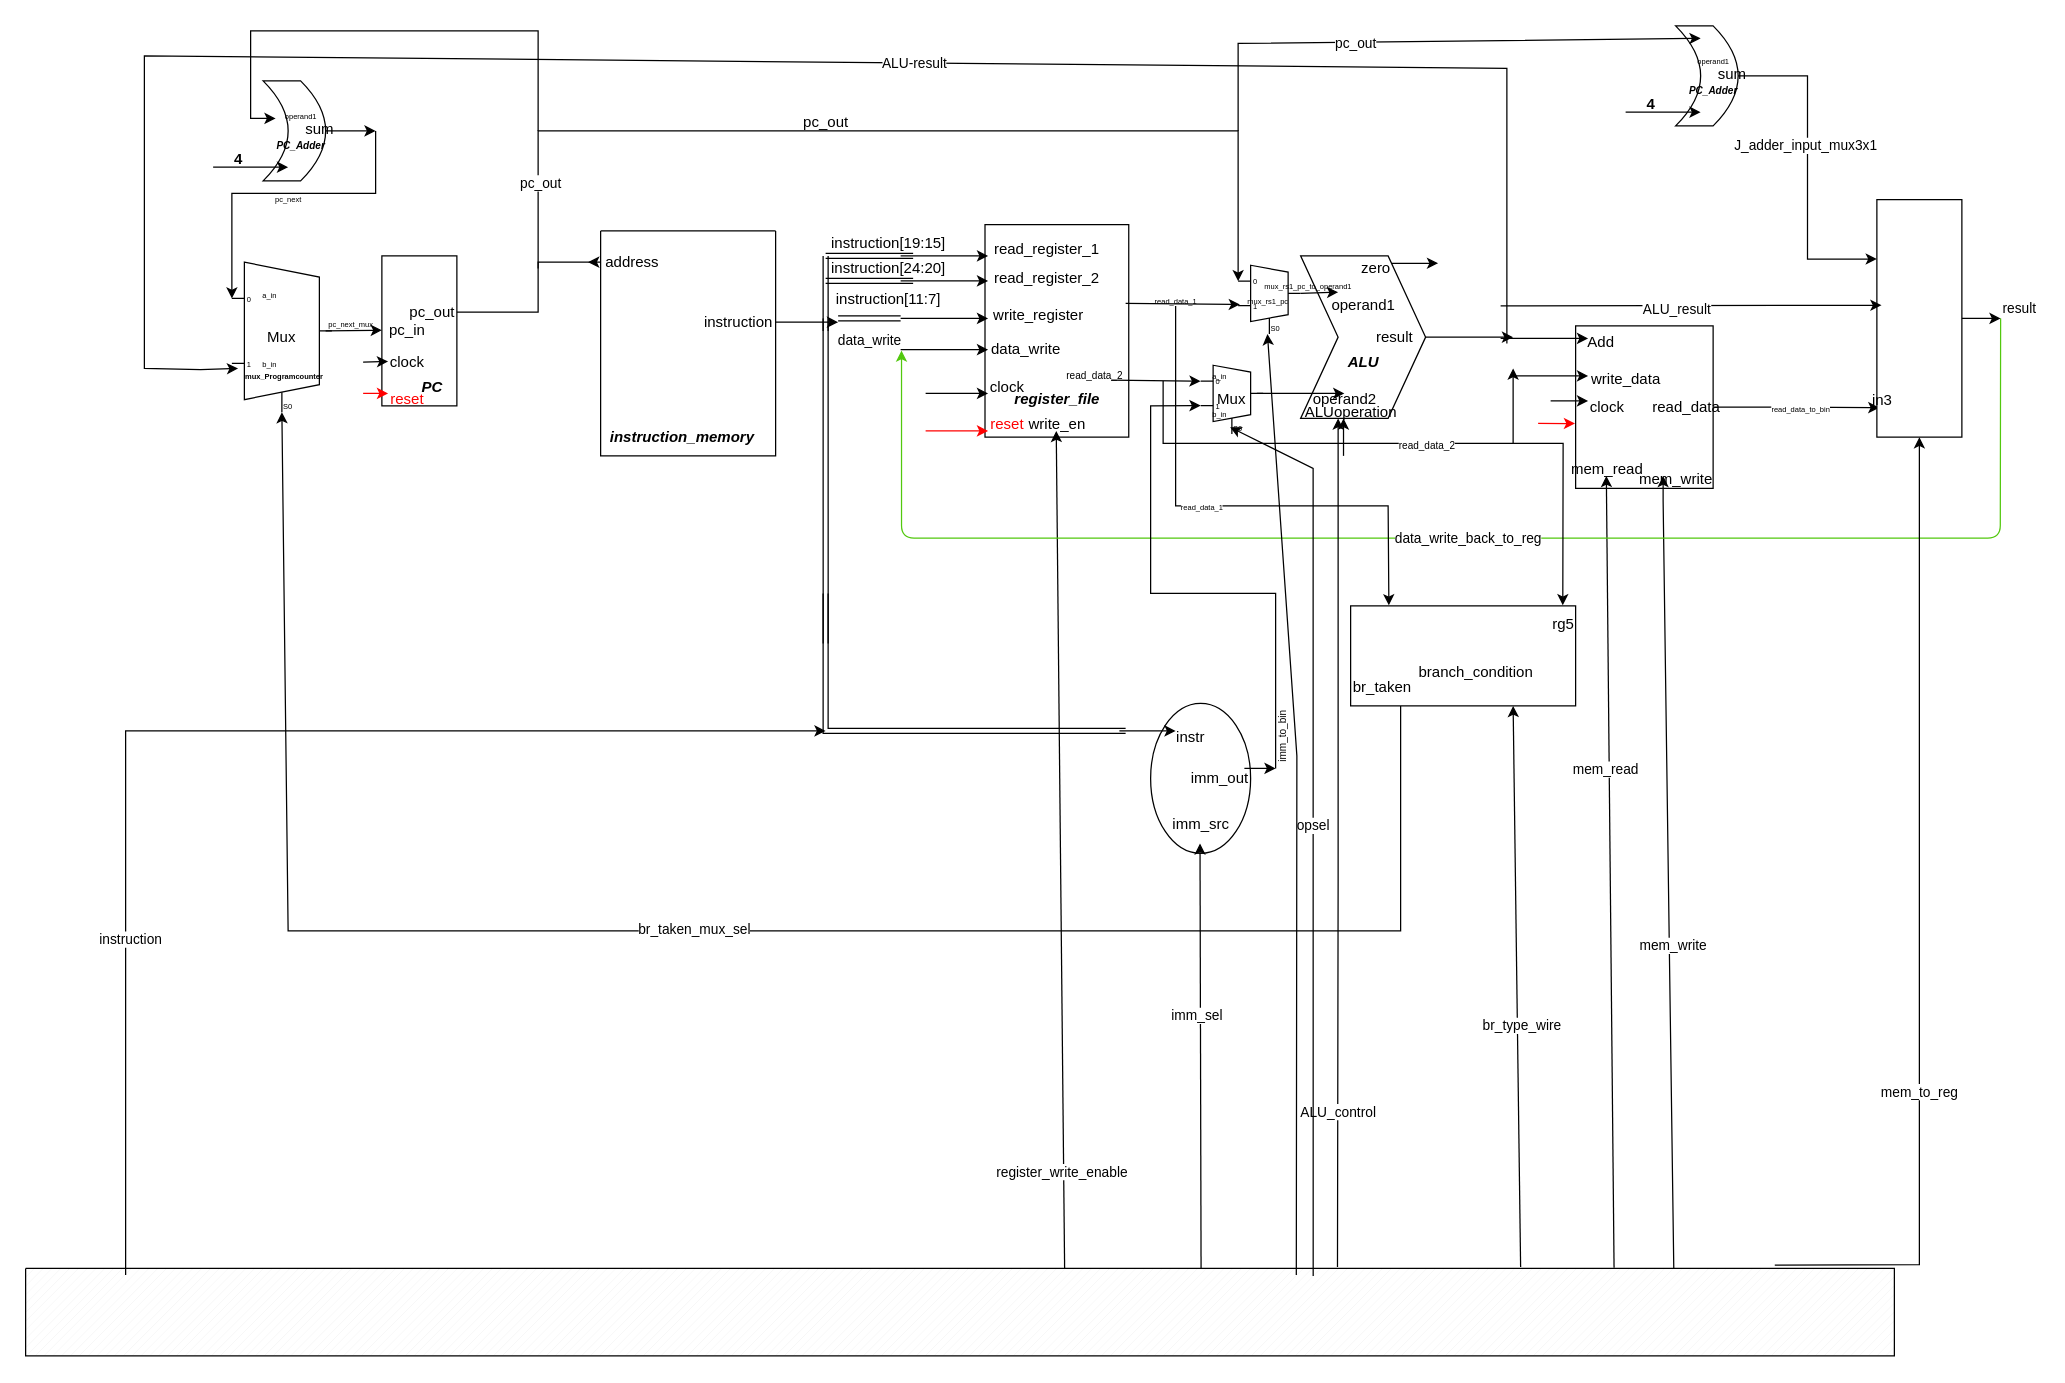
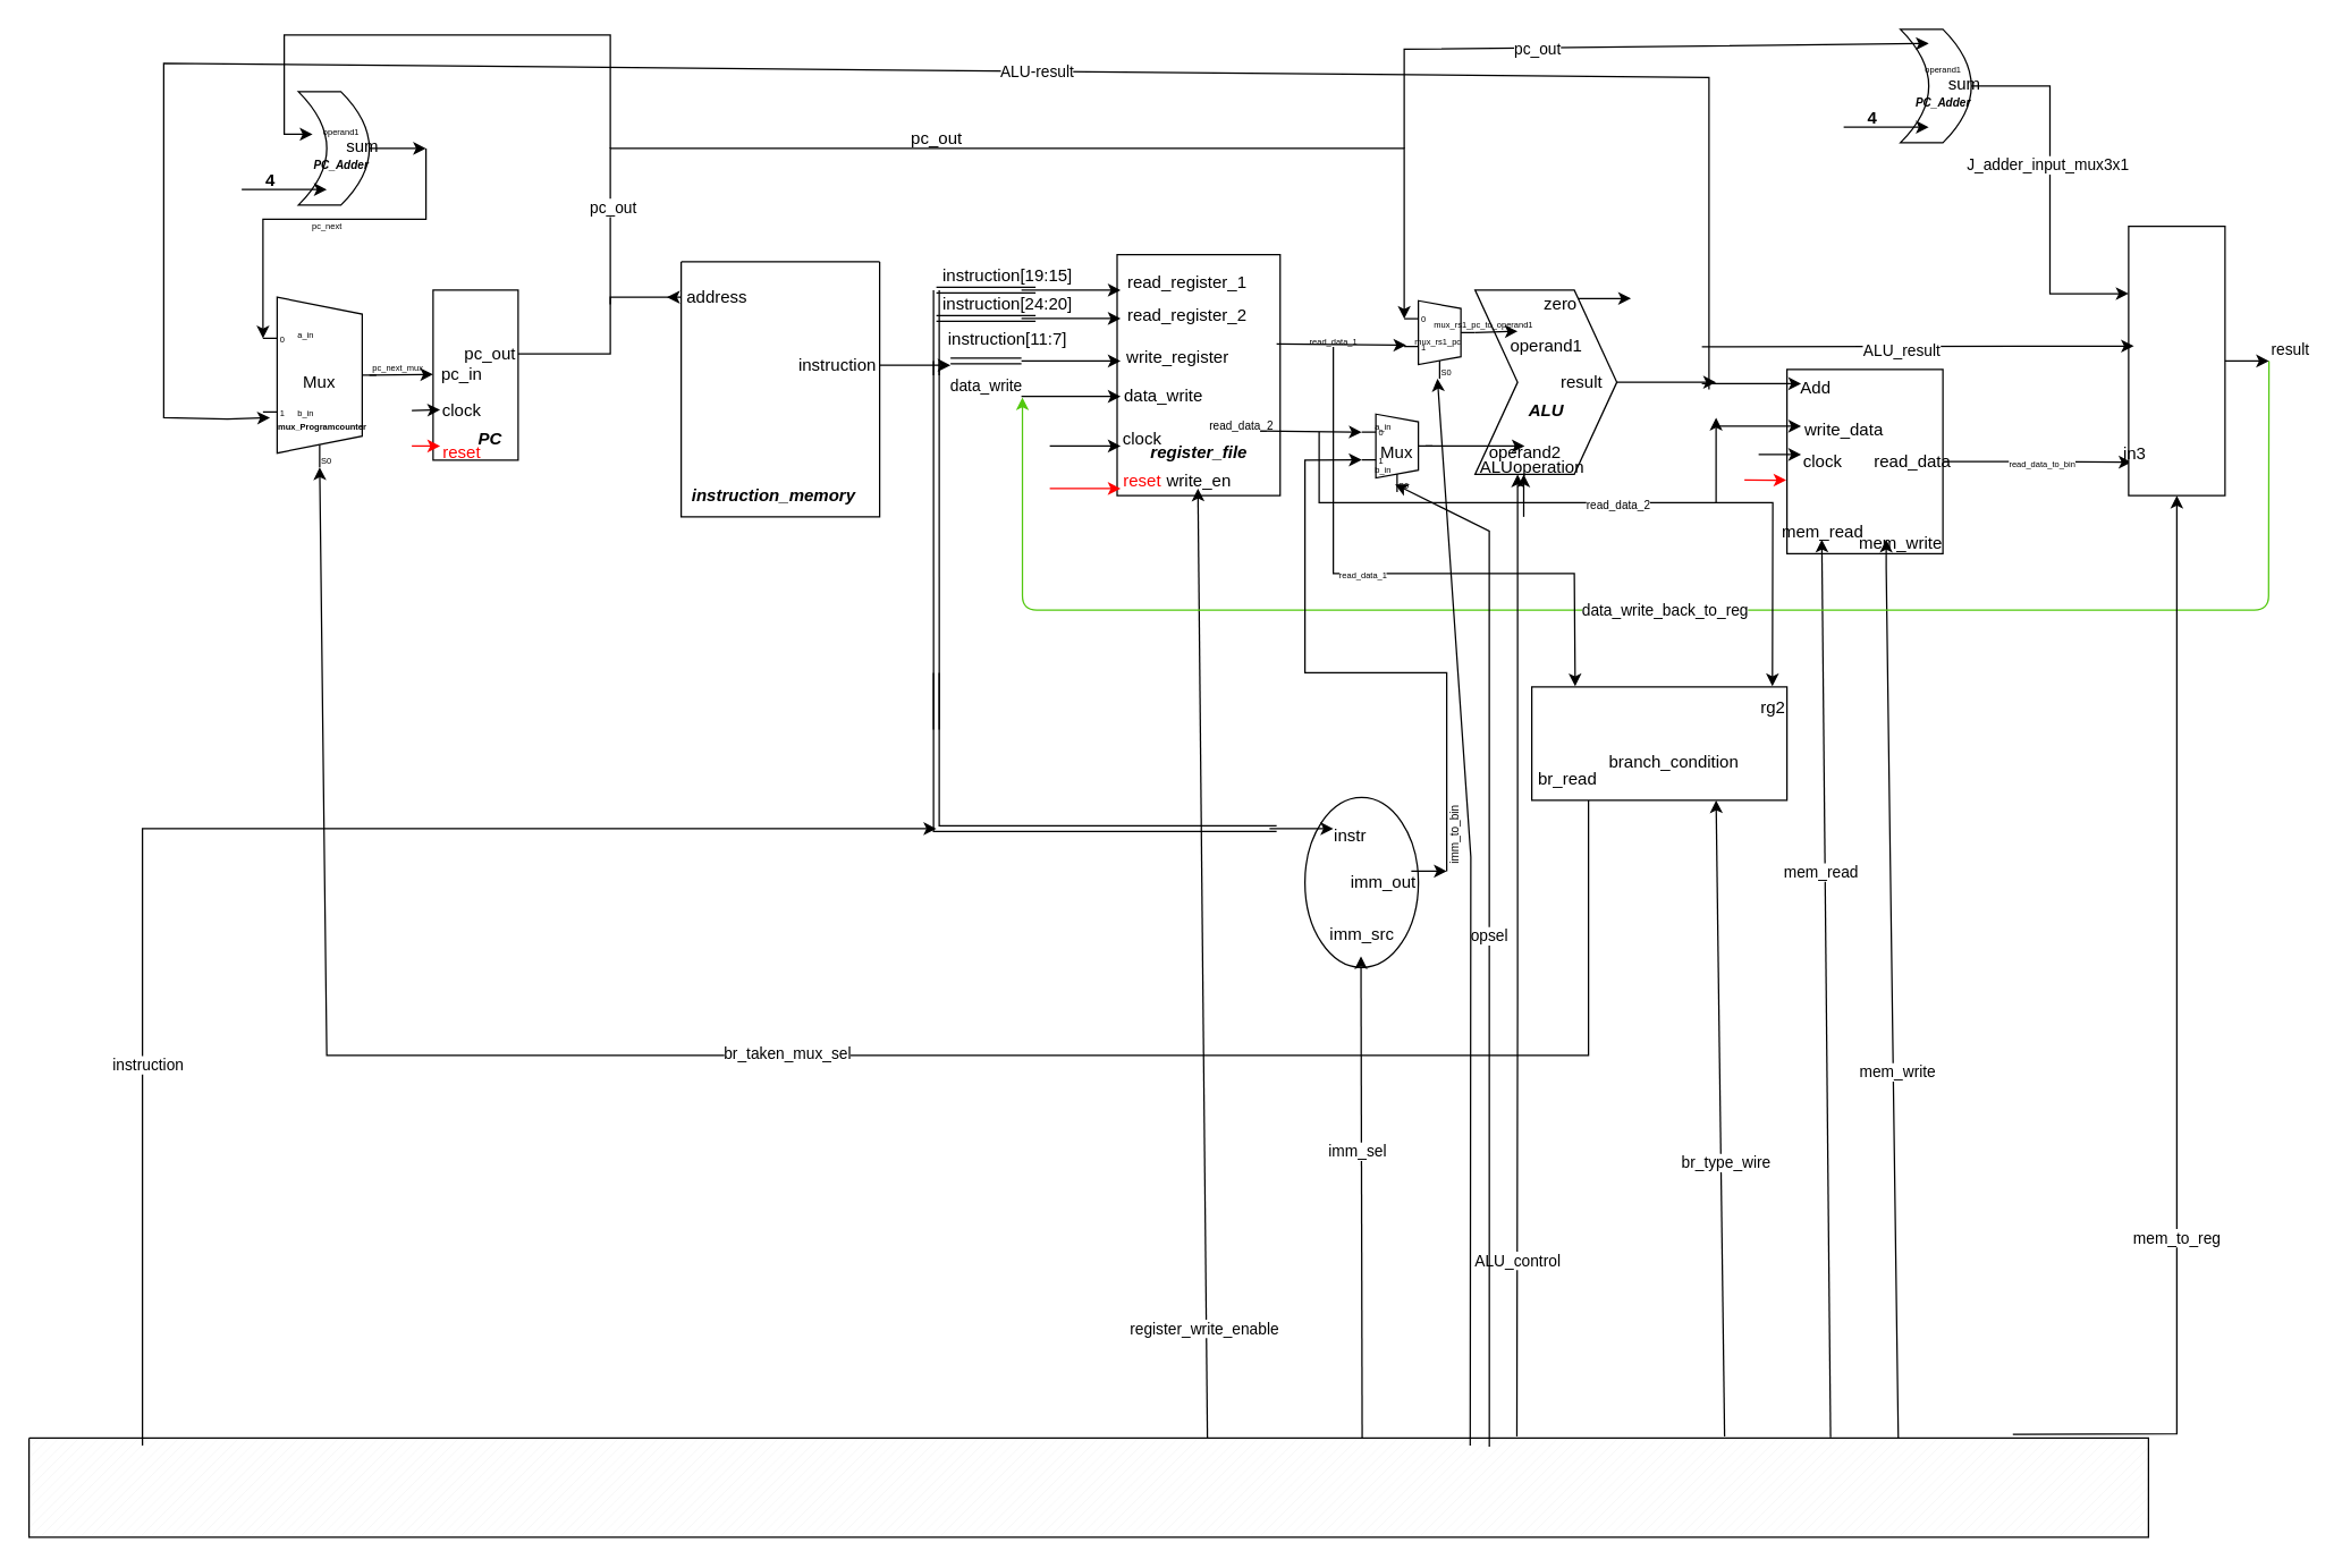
- <mxCell id="137" value="rg5" style="text;html=1;align=center;verticalAlign=middle;resizable=0;points=[];autosize=1;strokeColor=none;fillColor=none;" vertex="1" parent="1"><mxGeometry x="1230" y="484" width="40" height="30" as="geometry" /></mxCell>
+ <mxCell id="137" value="rg2" style="text;html=1;align=center;verticalAlign=middle;resizable=0;points=[];autosize=1;strokeColor=none;fillColor=none;" vertex="1" parent="1"><mxGeometry x="1230" y="484" width="40" height="30" as="geometry" /></mxCell>
- <mxCell id="138" value="br_taken" style="text;html=1;align=center;verticalAlign=middle;resizable=0;points=[];autosize=1;strokeColor=none;fillColor=none;" vertex="1" parent="1"><mxGeometry x="1070" y="534" width="70" height="30" as="geometry" /></mxCell>
+ <mxCell id="138" value="br_read" style="text;html=1;align=center;verticalAlign=middle;resizable=0;points=[];autosize=1;strokeColor=none;fillColor=none;" vertex="1" parent="1"><mxGeometry x="1070" y="534" width="70" height="30" as="geometry" /></mxCell>
